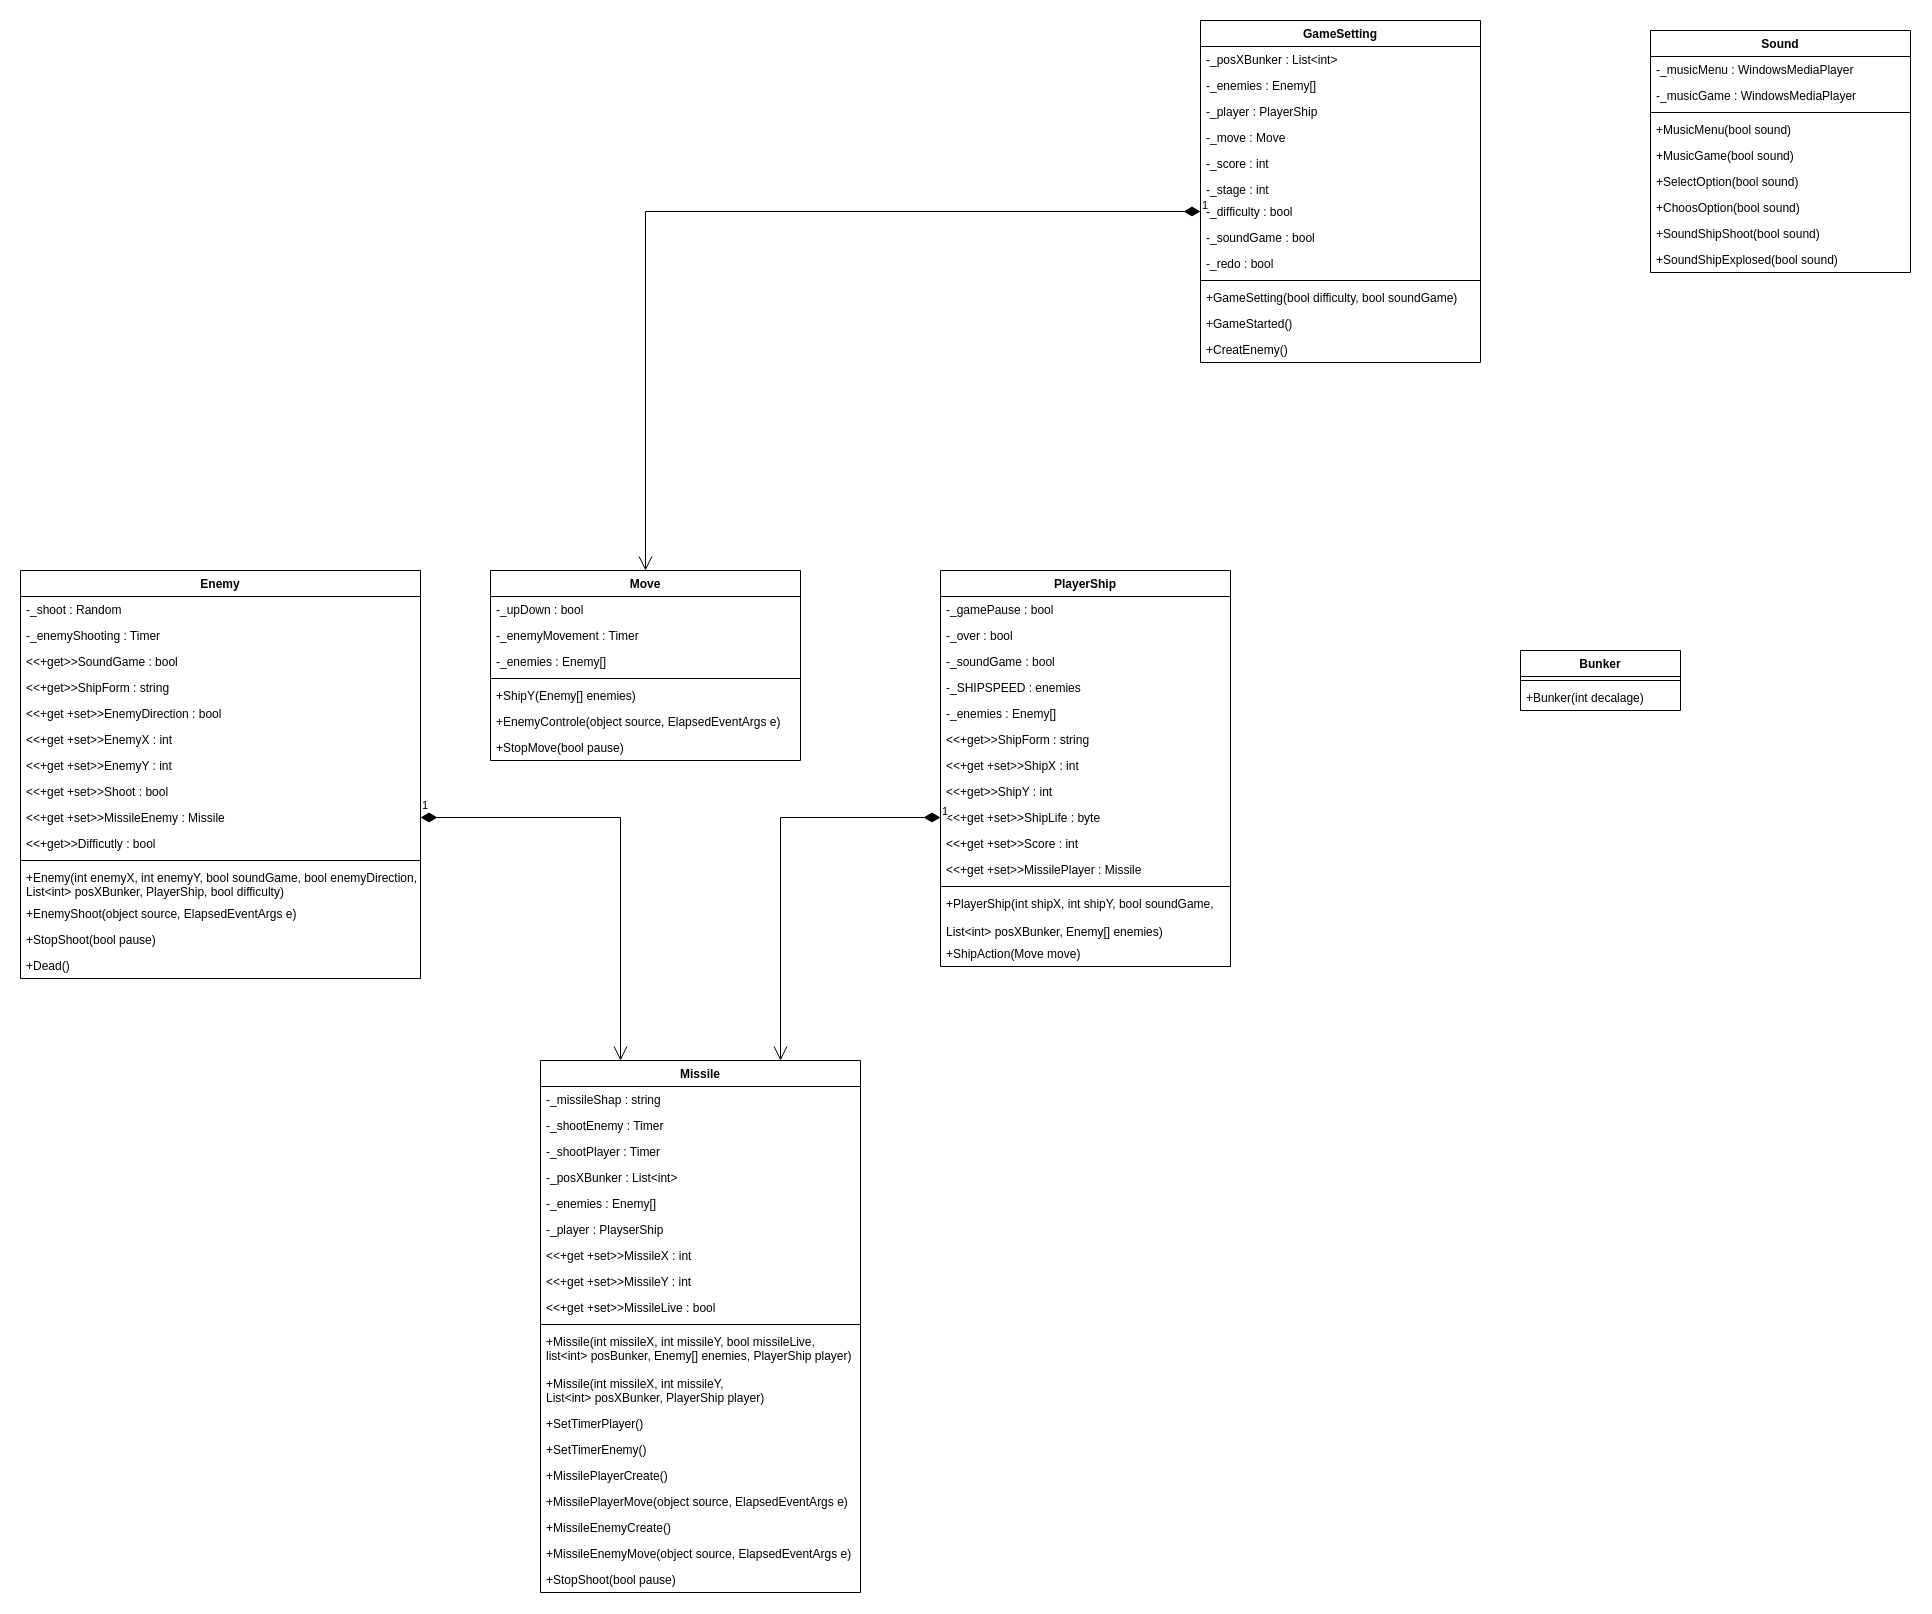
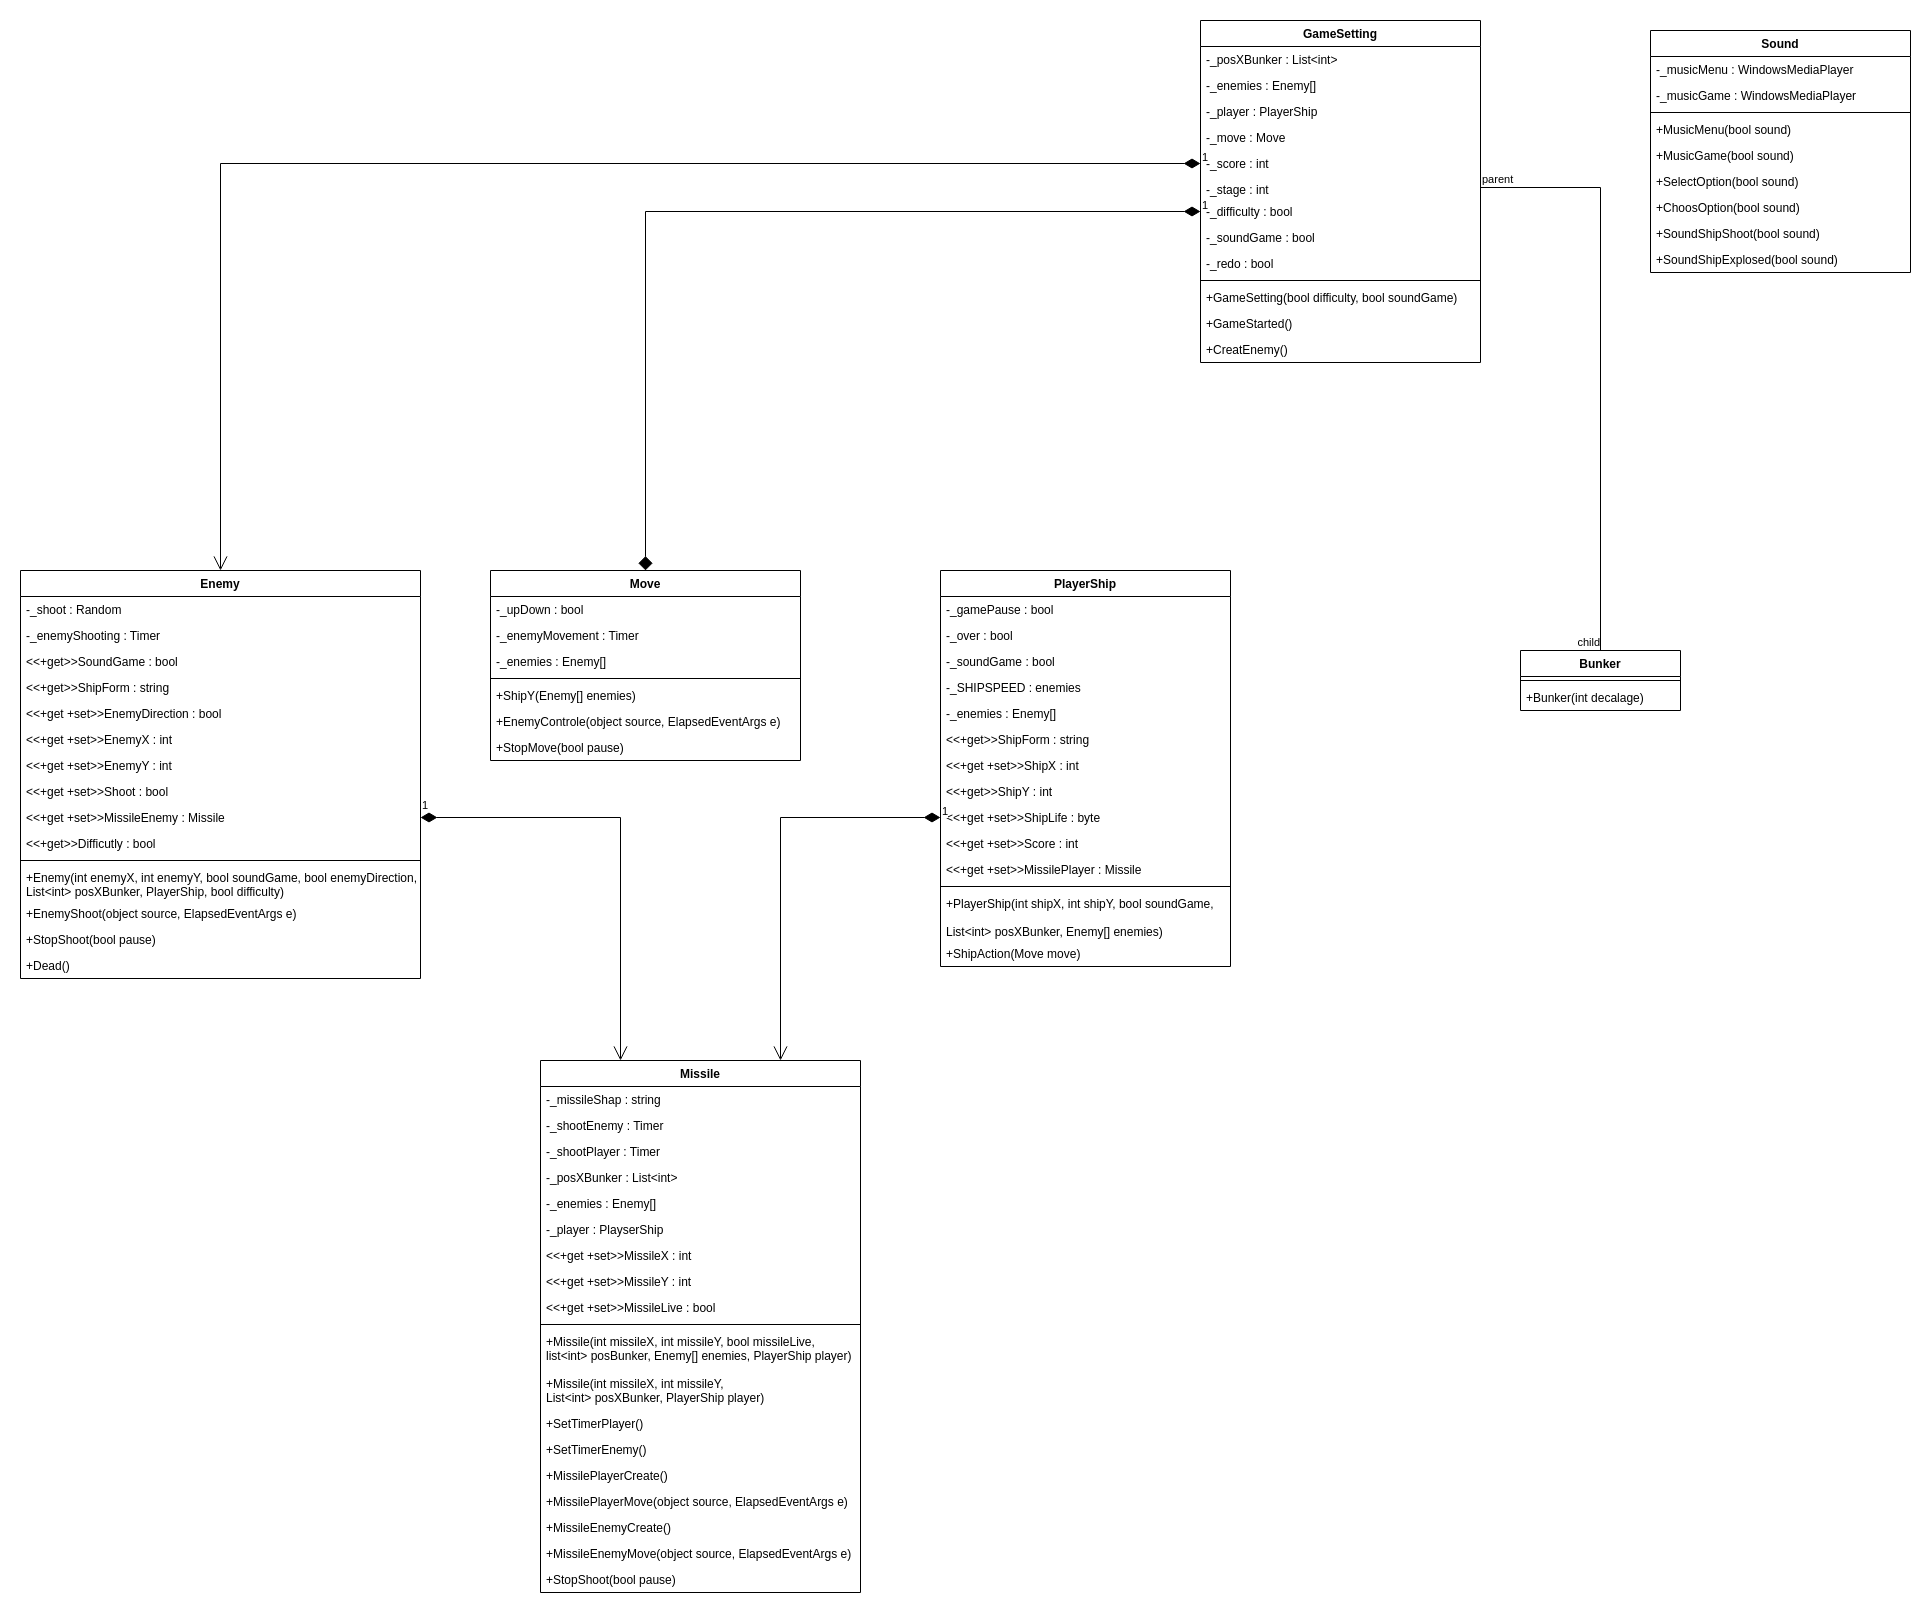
+ <mxCell id="88" value="1" style="endArrow=open;html=1;endSize=12;startArrow=diamondThin;startSize=14;startFill=1;edgeStyle=orthogonalEdgeStyle;align=left;verticalAlign=bottom;rounded=0;entryX=0.5;entryY=0;entryDx=0;entryDy=0;exitX=0;exitY=0.5;exitDx=0;exitDy=0;" edge="1" parent="1" source="7" target="29"><mxGeometry x="-1" y="3" relative="1" as="geometry"><mxPoint x="1050" y="670" as="sourcePoint" /><mxPoint x="1210" y="670" as="targetPoint" /></mxGeometry></mxCell>
+ <mxCell id="89" value="" style="endArrow=none;html=1;edgeStyle=orthogonalEdgeStyle;rounded=0;exitX=1;exitY=0.5;exitDx=0;exitDy=0;entryX=0.5;entryY=0;entryDx=0;entryDy=0;" edge="1" parent="1" source="8" target="26"><mxGeometry relative="1" as="geometry"><mxPoint x="1400" y="420" as="sourcePoint" /><mxPoint x="1560" y="420" as="targetPoint" /></mxGeometry></mxCell>
+ <mxCell id="90" value="parent" style="edgeLabel;resizable=0;html=1;align=left;verticalAlign=bottom;" connectable="0" vertex="1" parent="89"><mxGeometry x="-1" relative="1" as="geometry" /></mxCell>
+ <mxCell id="91" value="child" style="edgeLabel;resizable=0;html=1;align=right;verticalAlign=bottom;" connectable="0" vertex="1" parent="89"><mxGeometry x="1" relative="1" as="geometry" /></mxCell>
- <mxCell id="92" value="1" style="endArrow=open;html=1;endSize=12;startArrow=diamondThin;startSize=14;startFill=1;edgeStyle=orthogonalEdgeStyle;align=left;verticalAlign=bottom;rounded=0;exitX=0;exitY=0.5;exitDx=0;exitDy=0;entryX=0.5;entryY=0;entryDx=0;entryDy=0;" edge="1" parent="1" source="9" target="60"><mxGeometry x="-1" y="3" relative="1" as="geometry"><mxPoint x="840" y="630" as="sourcePoint" /><mxPoint x="1000" y="630" as="targetPoint" /></mxGeometry></mxCell>
+ <mxCell id="92" value="1" style="endArrow=diamond;html=1;endSize=12;startArrow=diamondThin;startSize=14;startFill=1;edgeStyle=orthogonalEdgeStyle;align=left;verticalAlign=bottom;rounded=0;exitX=0;exitY=0.5;exitDx=0;exitDy=0;entryX=0.5;entryY=0;entryDx=0;entryDy=0;" edge="1" parent="1" source="9" target="60"><mxGeometry x="-1" y="3" relative="1" as="geometry"><mxPoint x="840" y="630" as="sourcePoint" /><mxPoint x="1000" y="630" as="targetPoint" /></mxGeometry></mxCell>
